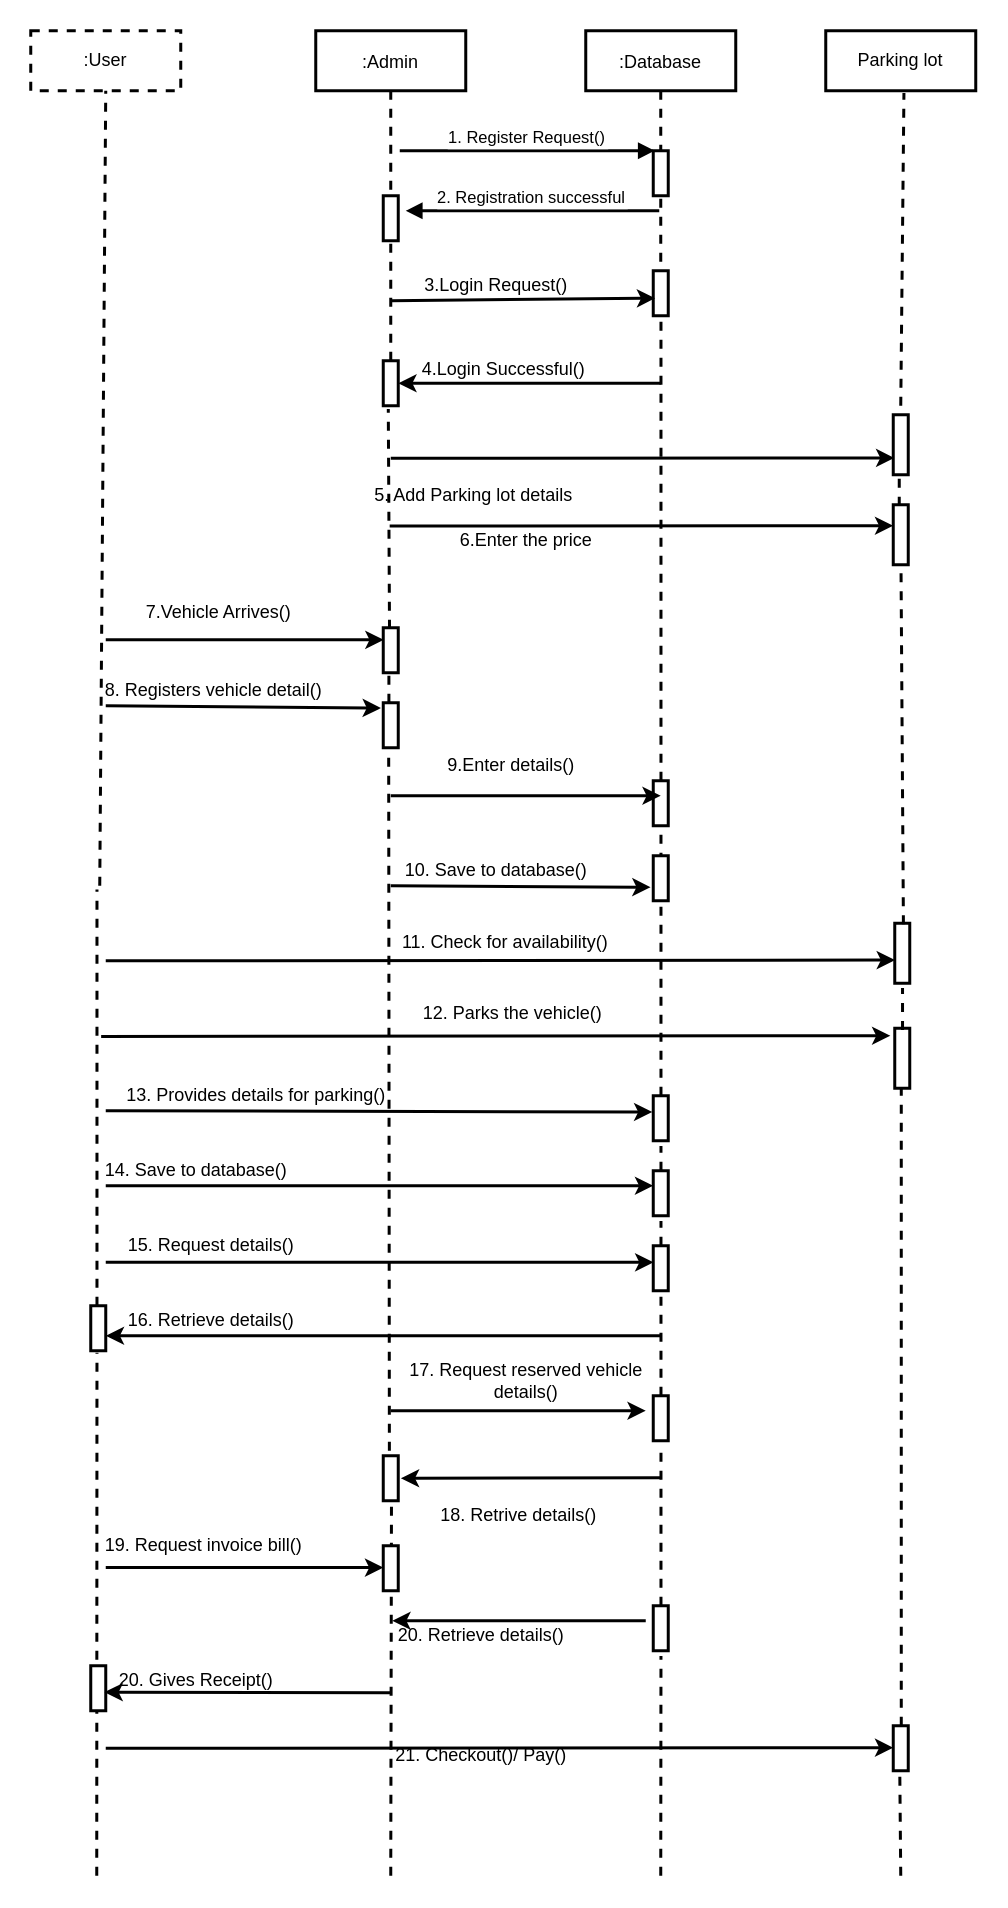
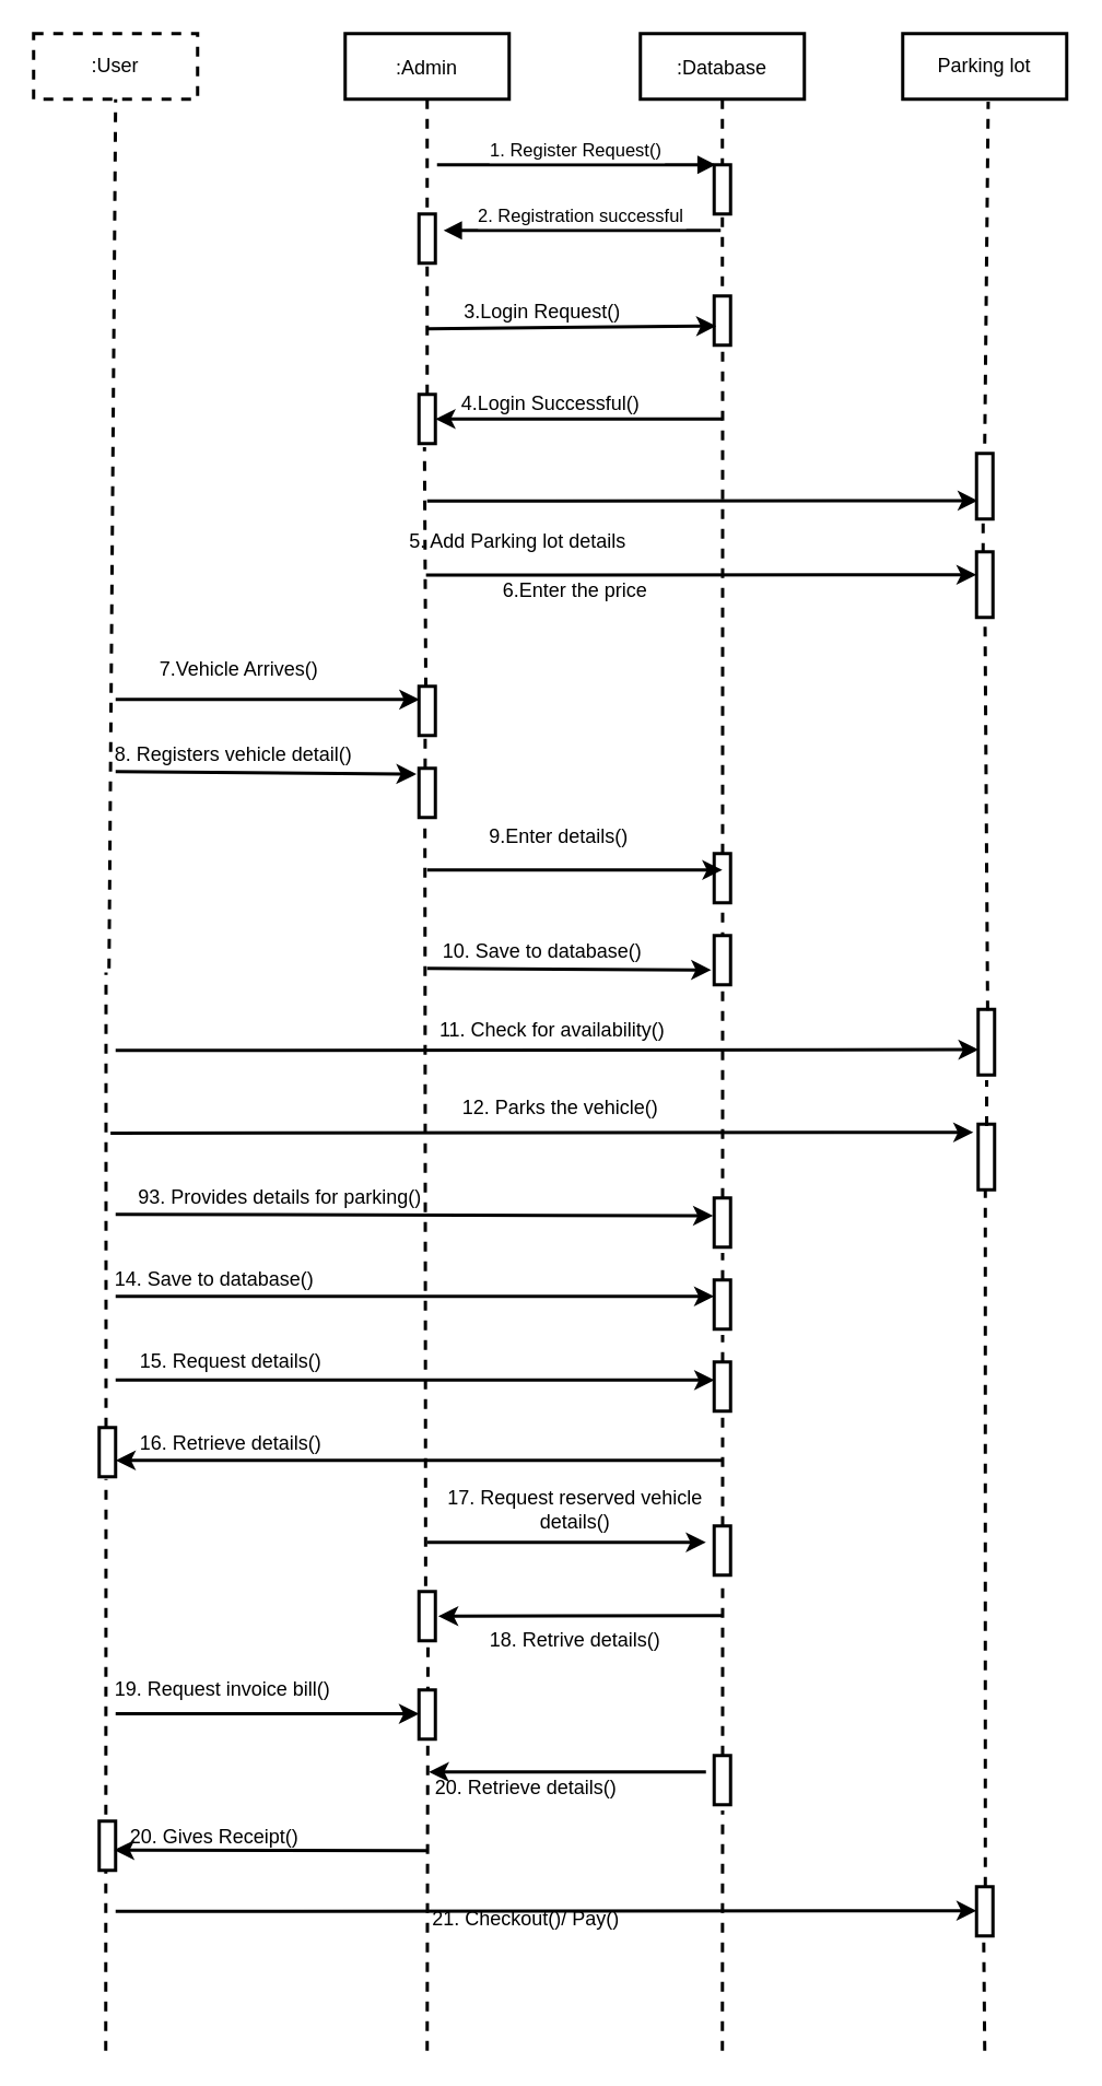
- <mxCell id="58" value="13. Provides details for parking()" style="text;html=1;align=center;verticalAlign=middle;resizable=0;points=[];autosize=1;strokeColor=none;fillColor=none;strokeWidth=2;" vertex="1" parent="1"><mxGeometry x="75" y="720" width="190" height="20" as="geometry" /></mxCell>
+ <mxCell id="58" value="93. Provides details for parking()" style="text;html=1;align=center;verticalAlign=middle;resizable=0;points=[];autosize=1;strokeColor=none;fillColor=none;strokeWidth=2;" vertex="1" parent="1"><mxGeometry x="75" y="720" width="190" height="20" as="geometry" /></mxCell>
- <mxCell id="74" value="18. Retrive details()" style="text;html=1;align=center;verticalAlign=middle;resizable=0;points=[];autosize=1;strokeColor=none;fillColor=none;strokeWidth=2;" vertex="1" parent="1"><mxGeometry x="285" y="1000" width="120" height="20" as="geometry" /></mxCell>
+ <mxCell id="74" value="18. Retrive details()" style="text;html=1;align=center;verticalAlign=middle;resizable=0;points=[];autosize=1;strokeColor=none;fillColor=none;strokeWidth=2;" vertex="1" parent="1"><mxGeometry x="290" y="990" width="120" height="20" as="geometry" /></mxCell>
